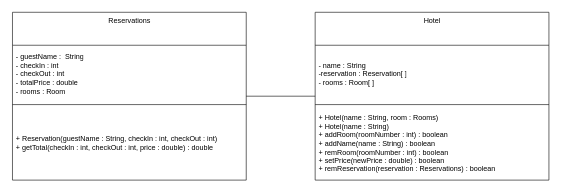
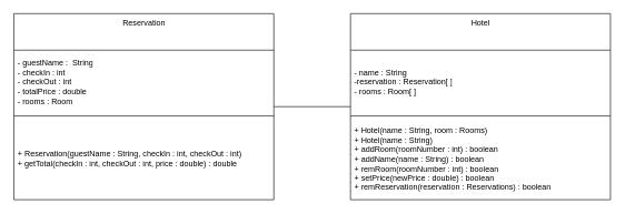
- <mxCell id="7" value="Reservations" style="swimlane;fontStyle=0;align=center;verticalAlign=top;childLayout=stackLayout;horizontal=1;startSize=55;horizontalStack=0;resizeParent=1;resizeParentMax=0;resizeLast=0;collapsible=0;marginBottom=0;html=1;" vertex="1" parent="1"><mxGeometry y="20" width="390" height="280" as="geometry" x="20" /></mxCell>
+ <mxCell id="7" value="Reservation" style="swimlane;fontStyle=0;align=center;verticalAlign=top;childLayout=stackLayout;horizontal=1;startSize=55;horizontalStack=0;resizeParent=1;resizeParentMax=0;resizeLast=0;collapsible=0;marginBottom=0;html=1;" vertex="1" parent="1"><mxGeometry y="20" width="390" height="280" as="geometry" x="20" /></mxCell>
